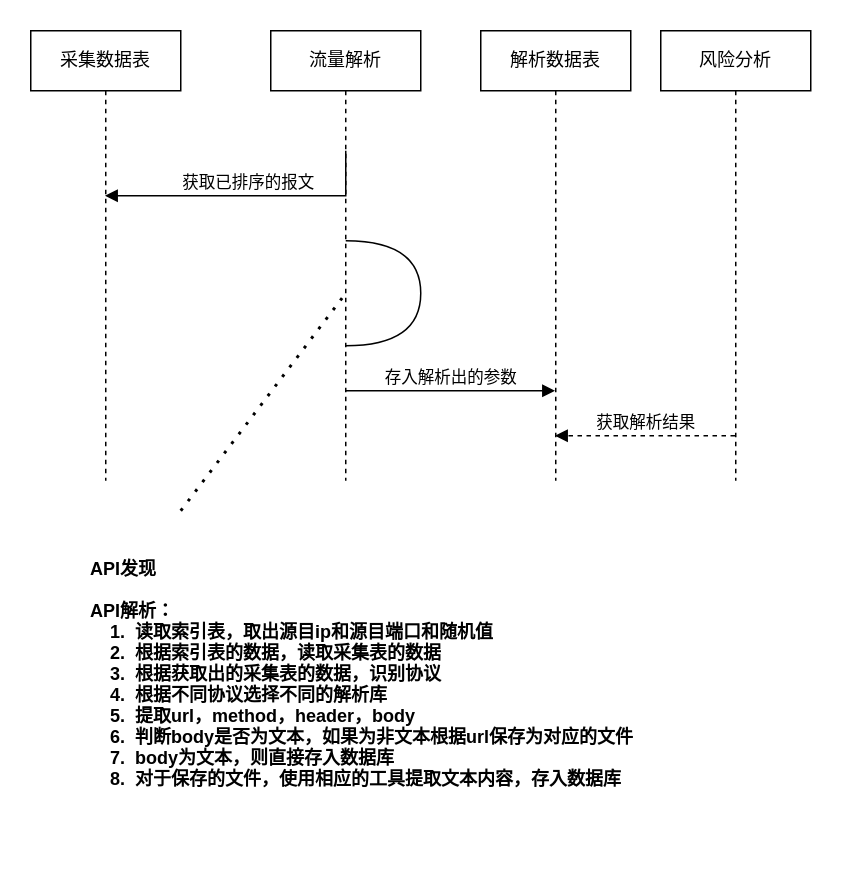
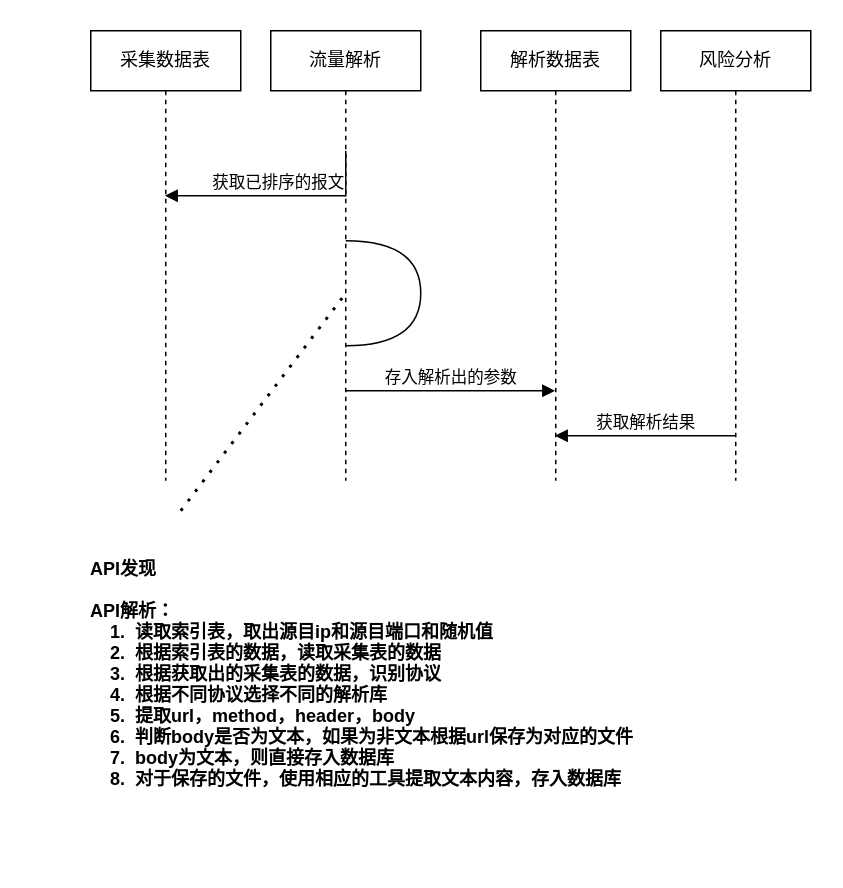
- <mxCell id="4" value="采集数据表" style="shape=umlLifeline;perimeter=lifelinePerimeter;whiteSpace=wrap;html=1;container=1;dropTarget=0;collapsible=0;recursiveResize=0;outlineConnect=0;portConstraint=eastwest;newEdgeStyle={&quot;edgeStyle&quot;:&quot;elbowEdgeStyle&quot;,&quot;elbow&quot;:&quot;vertical&quot;,&quot;curved&quot;:0,&quot;rounded&quot;:0};" vertex="1" parent="1"><mxGeometry x="20" y="20" width="100" height="300" as="geometry" /></mxCell>
+ <mxCell id="4" value="采集数据表" style="shape=umlLifeline;perimeter=lifelinePerimeter;whiteSpace=wrap;html=1;container=1;dropTarget=0;collapsible=0;recursiveResize=0;outlineConnect=0;portConstraint=eastwest;newEdgeStyle={&quot;edgeStyle&quot;:&quot;elbowEdgeStyle&quot;,&quot;elbow&quot;:&quot;vertical&quot;,&quot;curved&quot;:0,&quot;rounded&quot;:0};" vertex="1" parent="1"><mxGeometry x="60" y="20" width="100" height="300" as="geometry" /></mxCell>
- <mxCell id="11" value="获取解析结果" style="html=1;verticalAlign=bottom;endArrow=block;edgeStyle=elbowEdgeStyle;elbow=vertical;curved=0;rounded=0;dashed=1;" edge="1" parent="1" source="3" target="6"><mxGeometry width="80" relative="1" as="geometry"><mxPoint x="490" y="240" as="sourcePoint" /><mxPoint x="570" y="240" as="targetPoint" /><Array as="points"><mxPoint x="430" y="290" /><mxPoint x="440" y="290" /><mxPoint x="440" y="290" /></Array></mxGeometry></mxCell>
+ <mxCell id="11" value="获取解析结果" style="html=1;verticalAlign=bottom;endArrow=block;edgeStyle=elbowEdgeStyle;elbow=vertical;curved=0;rounded=0;" edge="1" parent="1" source="3" target="6"><mxGeometry width="80" relative="1" as="geometry"><mxPoint x="490" y="240" as="sourcePoint" /><mxPoint x="570" y="240" as="targetPoint" /><Array as="points"><mxPoint x="430" y="290" /><mxPoint x="440" y="290" /><mxPoint x="440" y="290" /></Array></mxGeometry></mxCell>
